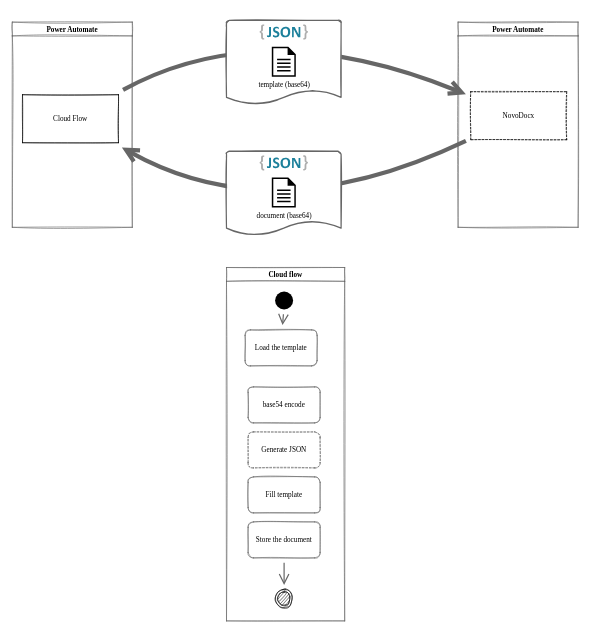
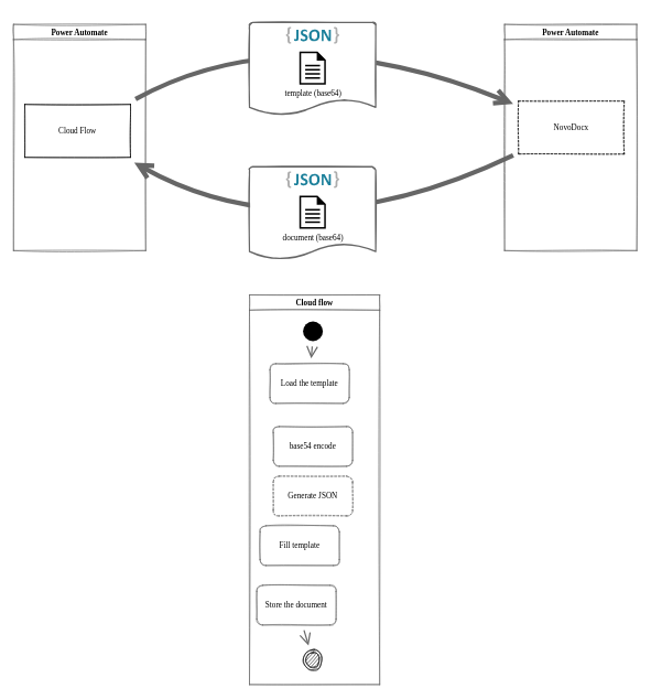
- <mxCell id="18" value="Fill template" style="rounded=1;whiteSpace=wrap;html=1;sketch=1;hachureGap=4;fontFamily=Architects Daughter;fontSource=https%3A%2F%2Ffonts.googleapis.com%2Fcss%3Ffamily%3DArchitects%2BDaughter;strokeColor=#666666;fillColor=none;" parent="14" vertex="1"><mxGeometry x="36" y="349" width="120" height="60" as="geometry" /></mxCell>
+ <mxCell id="18" value="Fill template" style="rounded=1;whiteSpace=wrap;html=1;sketch=1;hachureGap=4;fontFamily=Architects Daughter;fontSource=https%3A%2F%2Ffonts.googleapis.com%2Fcss%3Ffamily%3DArchitects%2BDaughter;strokeColor=#666666;fillColor=none;" parent="14" vertex="1"><mxGeometry x="16" y="349" width="120" height="60" as="geometry" /></mxCell>
- <mxCell id="20" value="Store the document" style="rounded=1;whiteSpace=wrap;html=1;sketch=1;hachureGap=4;fontFamily=Architects Daughter;fontSource=https%3A%2F%2Ffonts.googleapis.com%2Fcss%3Ffamily%3DArchitects%2BDaughter;strokeColor=#666666;fillColor=none;" parent="14" vertex="1"><mxGeometry x="36" y="424" width="120" height="60" as="geometry" /></mxCell>
+ <mxCell id="20" value="Store the document" style="rounded=1;whiteSpace=wrap;html=1;sketch=1;hachureGap=4;fontFamily=Architects Daughter;fontSource=https%3A%2F%2Ffonts.googleapis.com%2Fcss%3Ffamily%3DArchitects%2BDaughter;strokeColor=#666666;fillColor=none;" parent="14" vertex="1"><mxGeometry x="11" y="439" width="120" height="60" as="geometry" /></mxCell>
